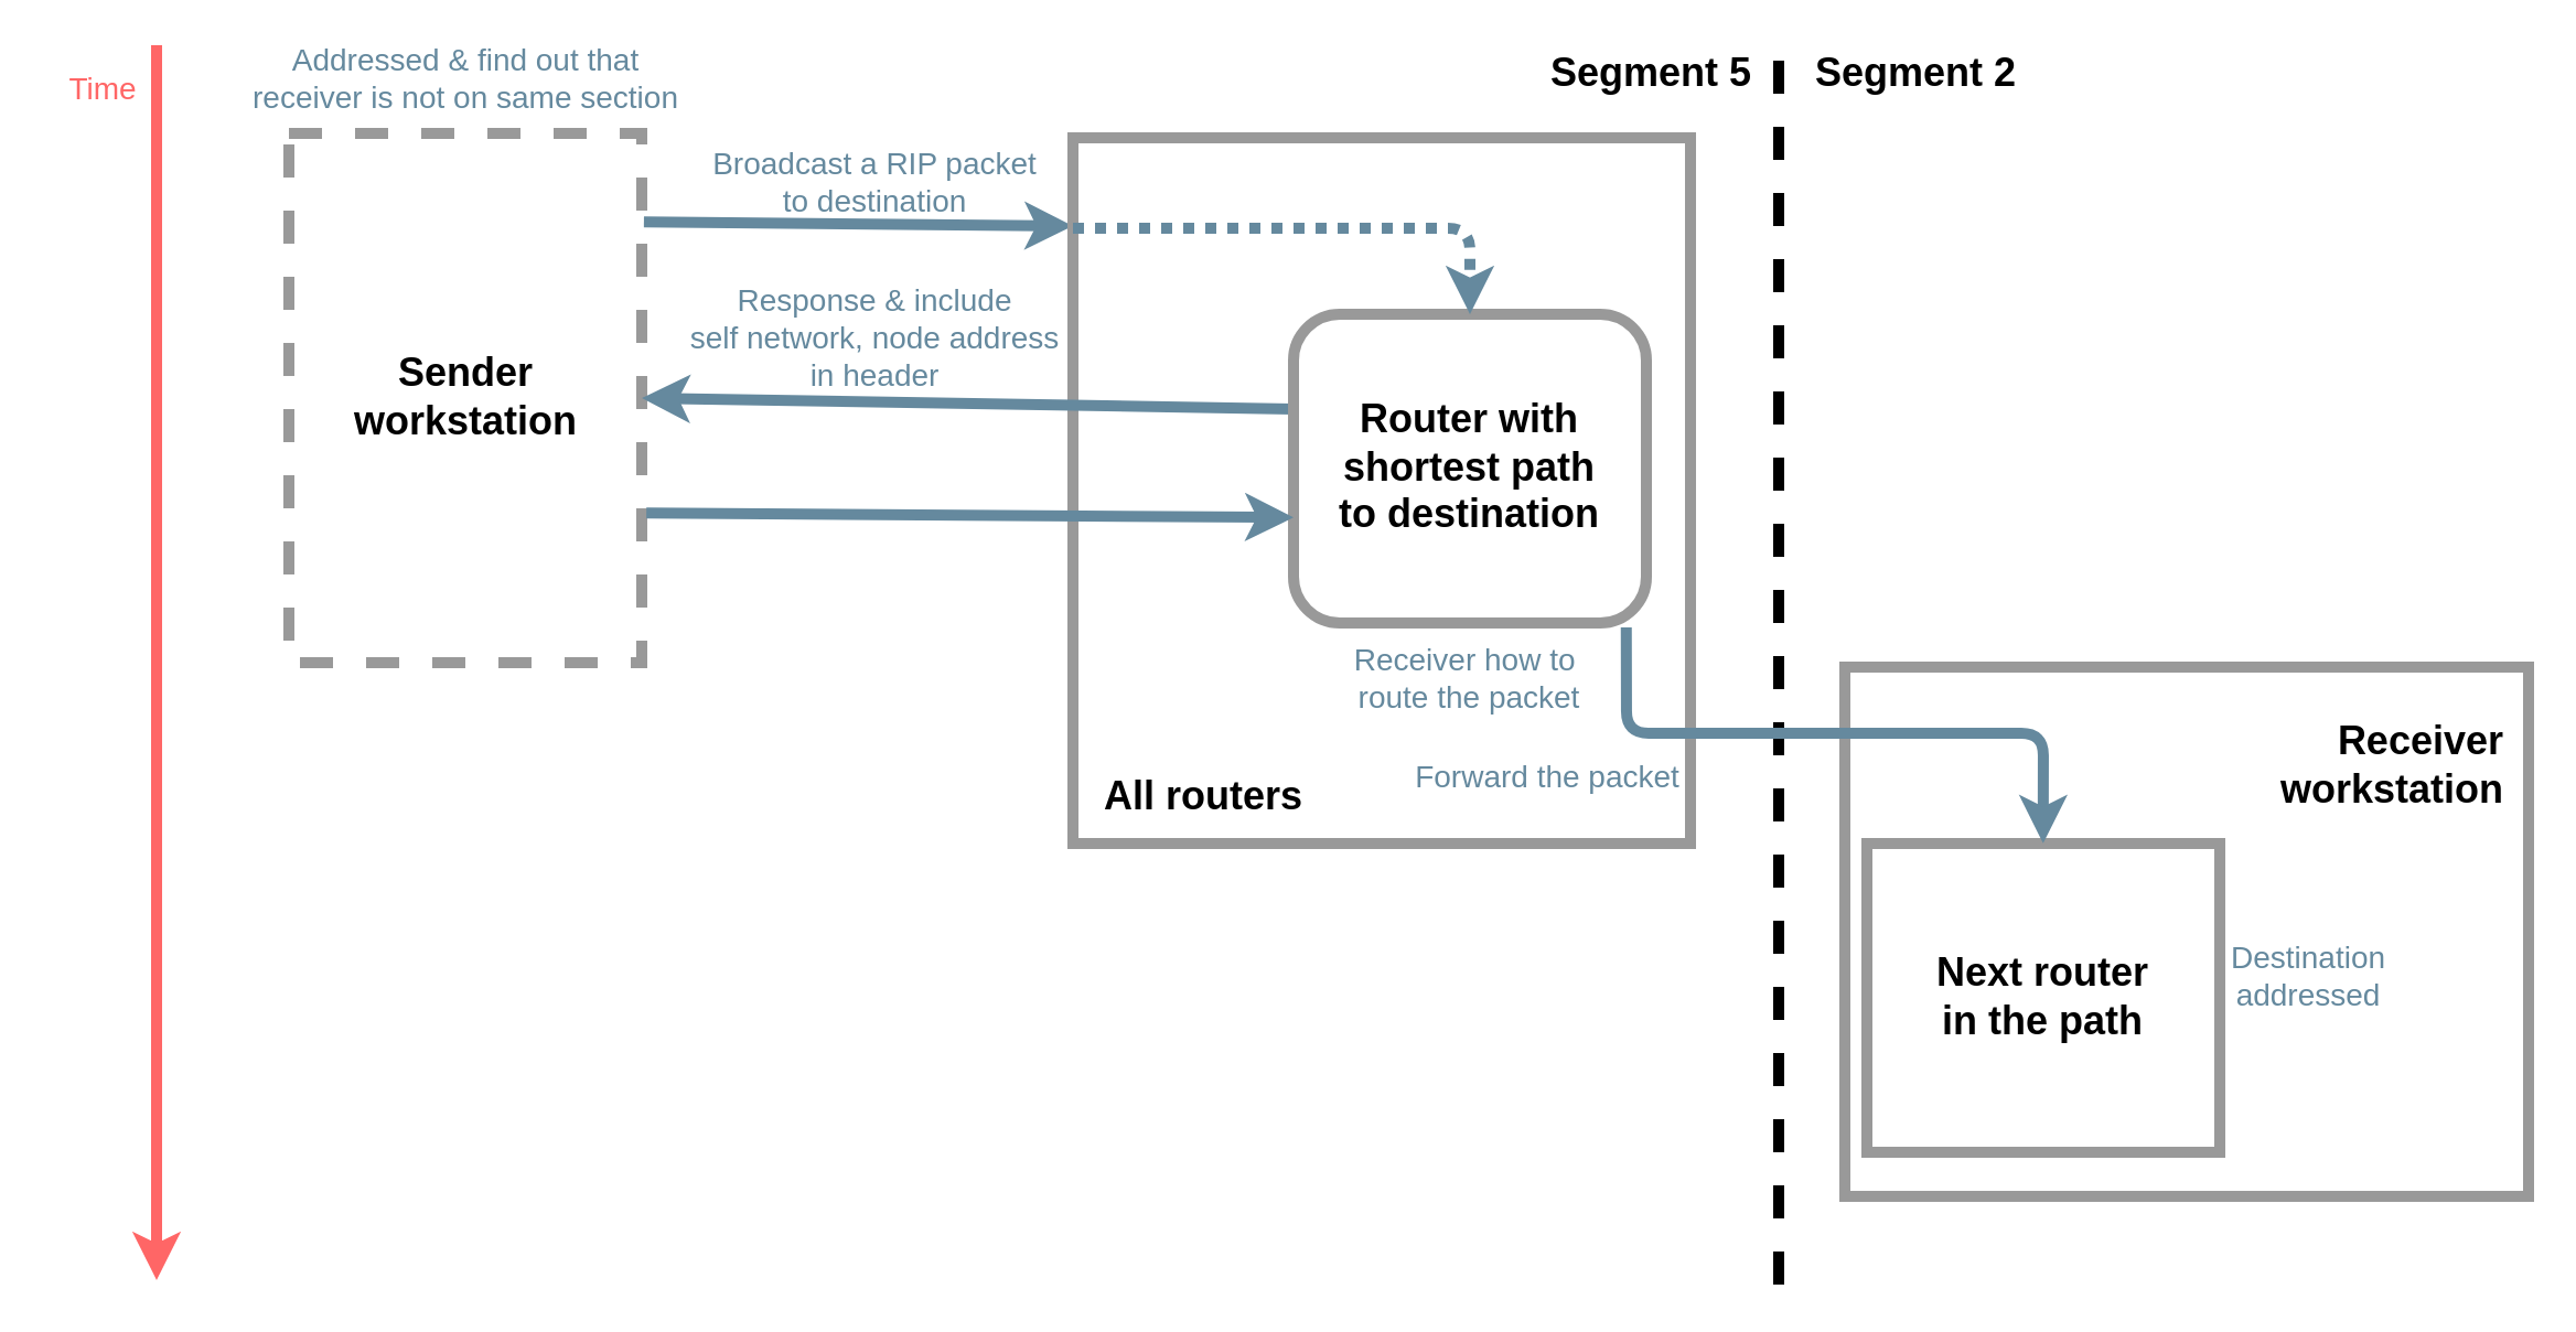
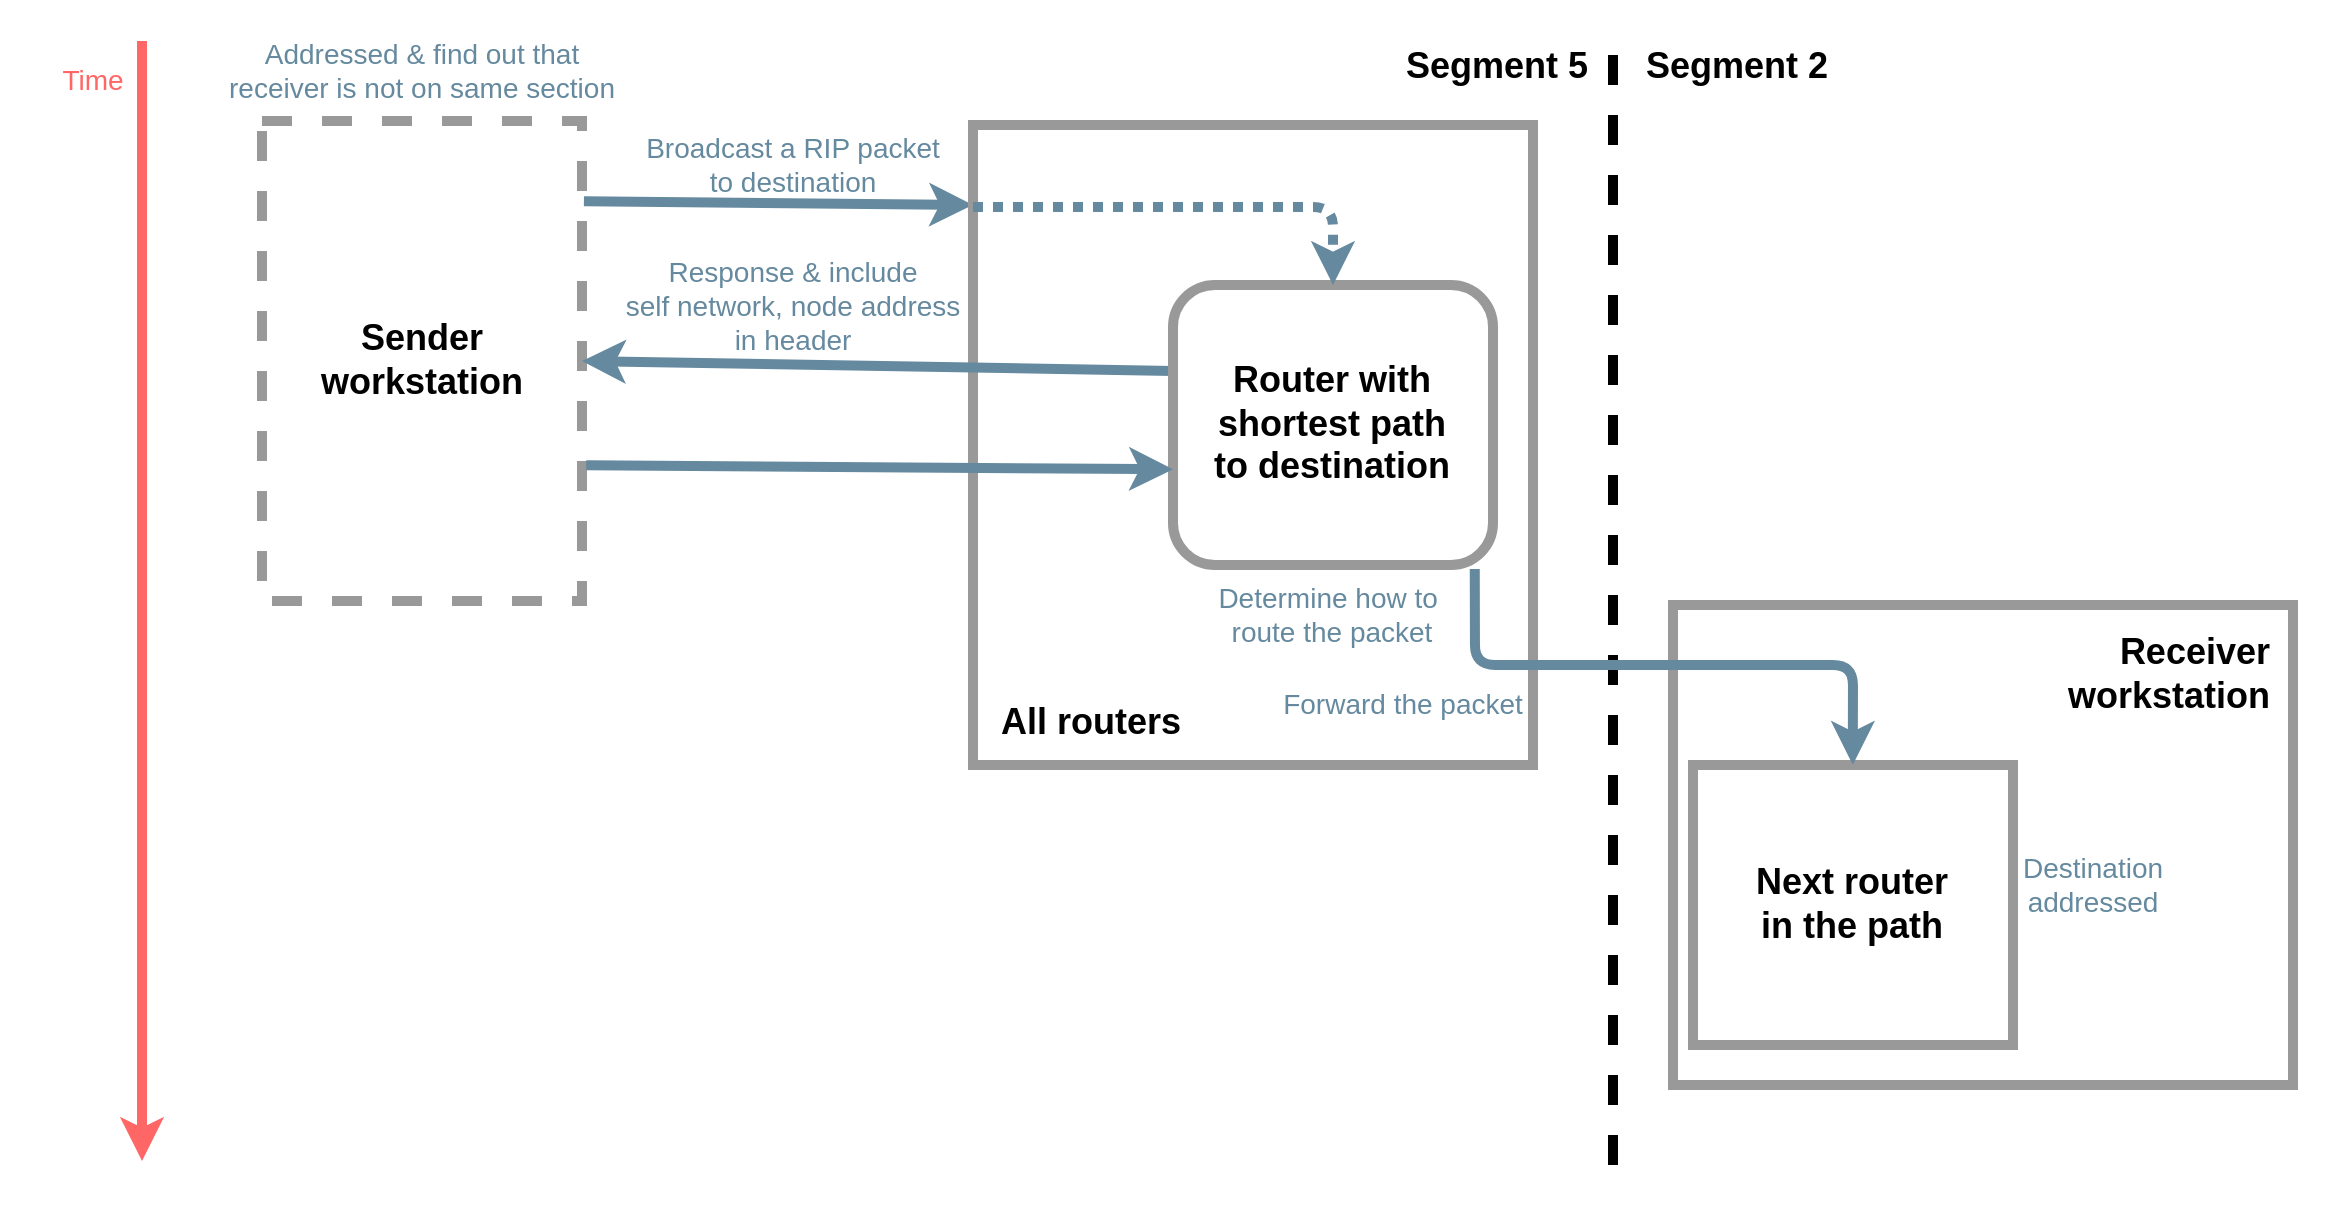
- <mxCell id="14" value="Receiver how to&amp;nbsp; route the packet" style="text;html=1;strokeColor=none;fillColor=none;align=center;verticalAlign=middle;whiteSpace=wrap;rounded=0;fontSize=14;fontColor=#65899E;" vertex="1" parent="1"><mxGeometry x="601" y="292" width="130" height="30" as="geometry" /></mxCell>
+ <mxCell id="14" value="Determine how to&amp;nbsp; route the packet" style="text;html=1;strokeColor=none;fillColor=none;align=center;verticalAlign=middle;whiteSpace=wrap;rounded=0;fontSize=14;fontColor=#65899E;" vertex="1" parent="1"><mxGeometry x="601" y="292" width="130" height="30" as="geometry" /></mxCell>
- <mxCell id="24" value="Receiver&lt;br&gt;&lt;div style=&quot;&quot;&gt;&lt;span&gt;workstation&lt;/span&gt;&lt;/div&gt;" style="text;html=1;align=right;verticalAlign=middle;resizable=0;points=[];autosize=1;strokeColor=none;fillColor=none;fontSize=18;fontColor=#000000;fontStyle=1" vertex="1" parent="1"><mxGeometry x="1016" y="322" width="120" height="50" as="geometry" /></mxCell>
+ <mxCell id="24" value="Receiver&lt;br&gt;&lt;div style=&quot;&quot;&gt;&lt;span&gt;workstation&lt;/span&gt;&lt;/div&gt;" style="text;html=1;align=right;verticalAlign=middle;resizable=0;points=[];autosize=1;strokeColor=none;fillColor=none;fontSize=18;fontColor=#000000;fontStyle=1" vertex="1" parent="1"><mxGeometry x="1016" y="312" width="120" height="50" as="geometry" /></mxCell>
